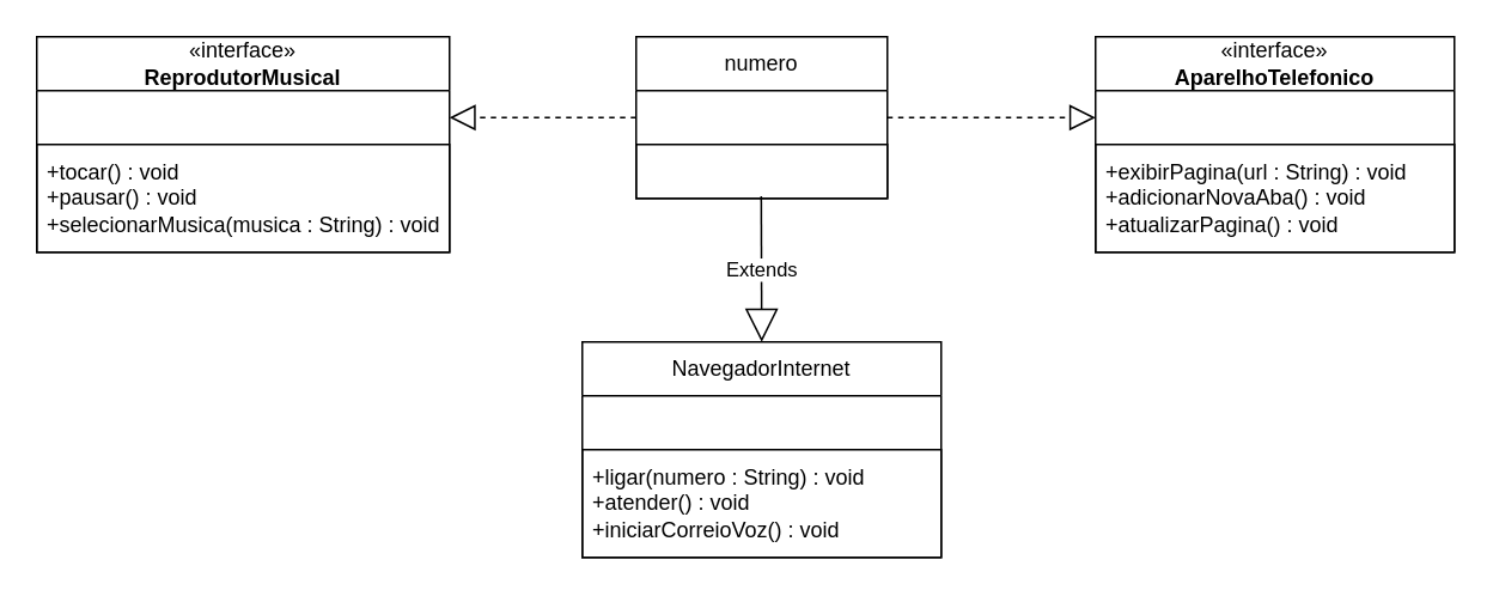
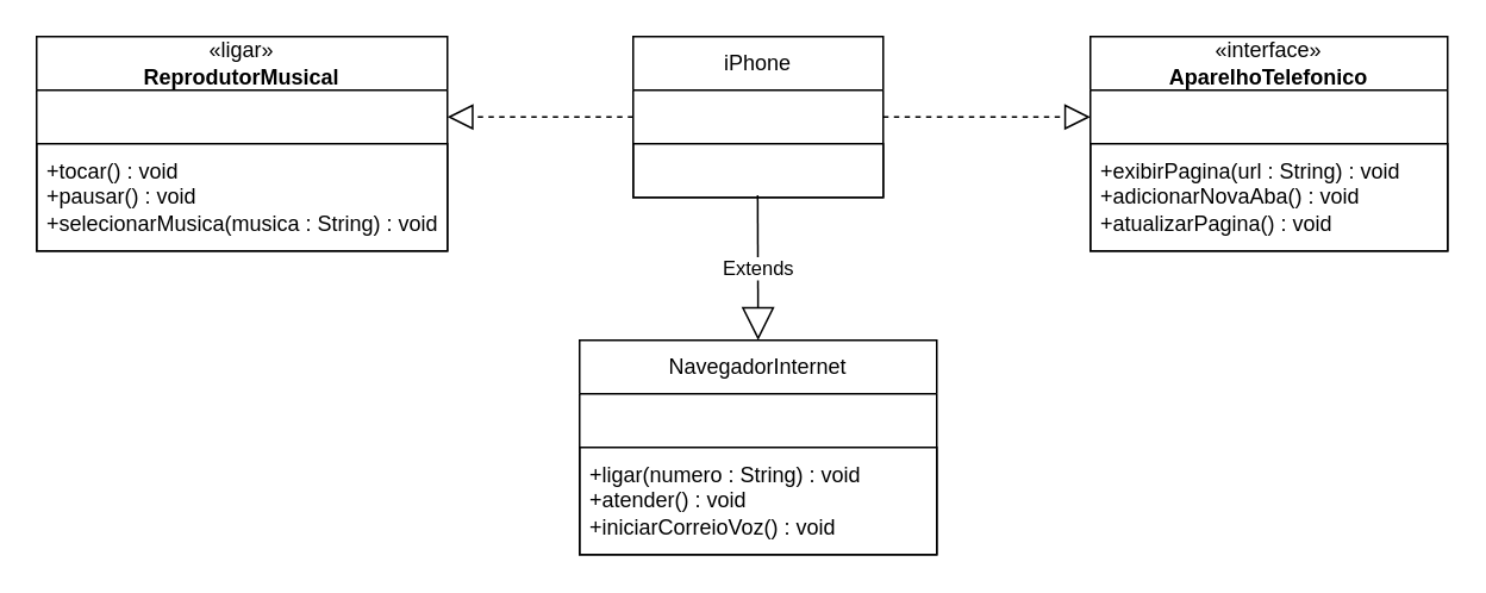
- <mxCell id="2" value="«interface»&lt;br&gt;&lt;b&gt;ReprodutorMusical&lt;/b&gt;" style="swimlane;fontStyle=0;childLayout=stackLayout;horizontal=1;startSize=30;horizontalStack=0;resizeParent=1;resizeParentMax=0;resizeLast=0;collapsible=1;marginBottom=0;whiteSpace=wrap;html=1;" parent="1" vertex="1"><mxGeometry x="20" y="20" width="230" height="120" as="geometry" /></mxCell>
+ <mxCell id="2" value="«ligar»&lt;br&gt;&lt;b&gt;ReprodutorMusical&lt;/b&gt;" style="swimlane;fontStyle=0;childLayout=stackLayout;horizontal=1;startSize=30;horizontalStack=0;resizeParent=1;resizeParentMax=0;resizeLast=0;collapsible=1;marginBottom=0;whiteSpace=wrap;html=1;" parent="1" vertex="1"><mxGeometry x="20" y="20" width="230" height="120" as="geometry" /></mxCell>
- <mxCell id="15" value="numero" style="swimlane;fontStyle=0;childLayout=stackLayout;horizontal=1;startSize=30;horizontalStack=0;resizeParent=1;resizeParentMax=0;resizeLast=0;collapsible=1;marginBottom=0;whiteSpace=wrap;html=1;" parent="1" vertex="1"><mxGeometry x="354" y="20" width="140" height="90" as="geometry" /></mxCell>
+ <mxCell id="15" value="iPhone" style="swimlane;fontStyle=0;childLayout=stackLayout;horizontal=1;startSize=30;horizontalStack=0;resizeParent=1;resizeParentMax=0;resizeLast=0;collapsible=1;marginBottom=0;whiteSpace=wrap;html=1;" parent="1" vertex="1"><mxGeometry x="354" y="20" width="140" height="90" as="geometry" /></mxCell>
